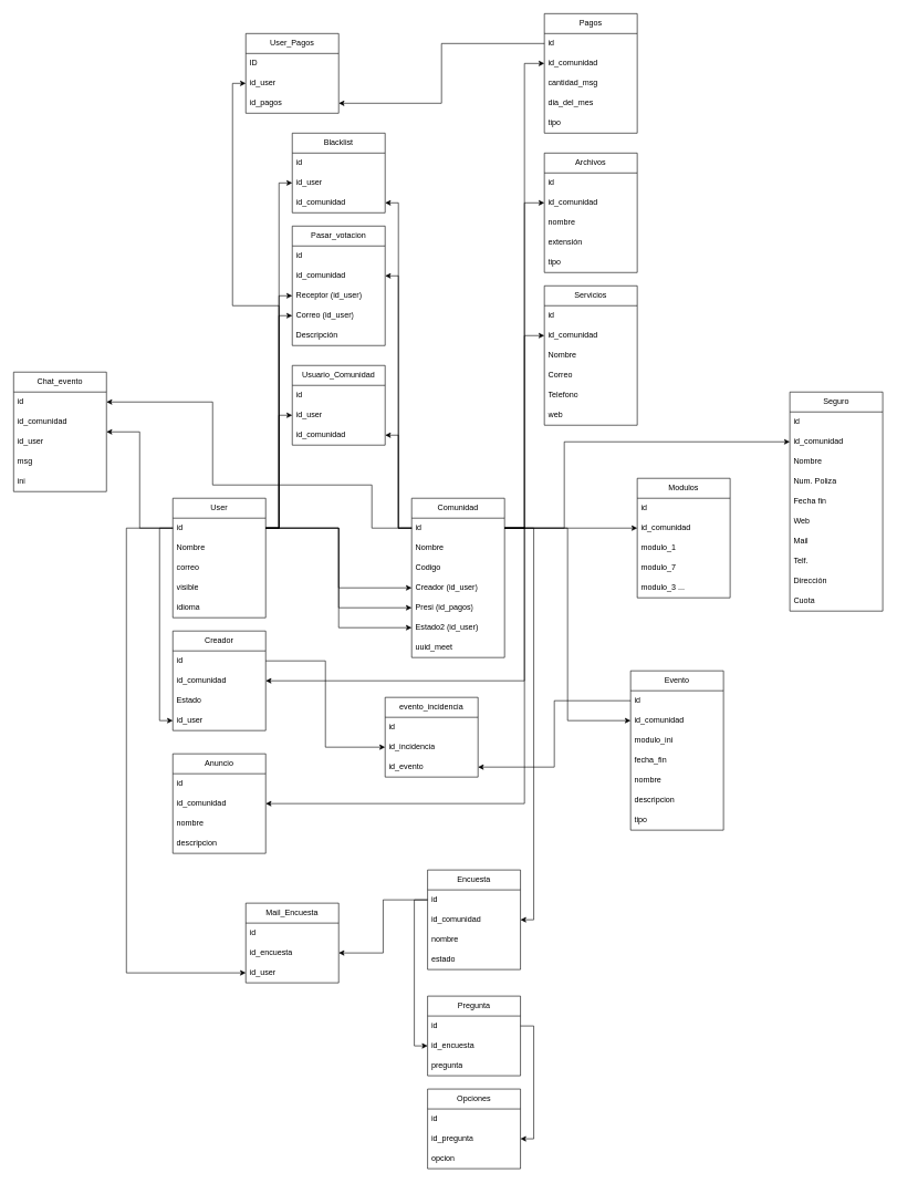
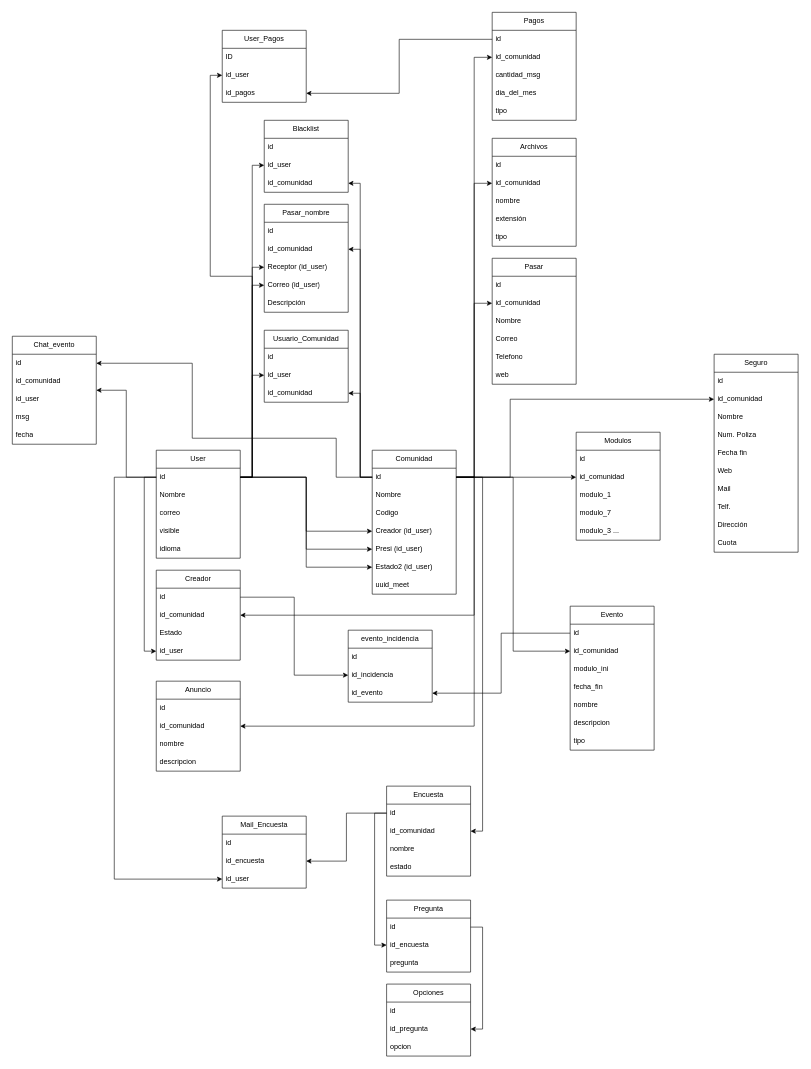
- <mxCell id="103" value="Pasar_votacion" style="swimlane;fontStyle=0;childLayout=stackLayout;horizontal=1;startSize=30;horizontalStack=0;resizeParent=1;resizeParentMax=0;resizeLast=0;collapsible=1;marginBottom=0;whiteSpace=wrap;html=1;" parent="1" vertex="1"><mxGeometry x="440" y="340" width="140" height="180" as="geometry" /></mxCell>
+ <mxCell id="103" value="Pasar_nombre" style="swimlane;fontStyle=0;childLayout=stackLayout;horizontal=1;startSize=30;horizontalStack=0;resizeParent=1;resizeParentMax=0;resizeLast=0;collapsible=1;marginBottom=0;whiteSpace=wrap;html=1;" parent="1" vertex="1"><mxGeometry x="440" y="340" width="140" height="180" as="geometry" /></mxCell>
- <mxCell id="88" value="Servicios" style="swimlane;fontStyle=0;childLayout=stackLayout;horizontal=1;startSize=30;horizontalStack=0;resizeParent=1;resizeParentMax=0;resizeLast=0;collapsible=1;marginBottom=0;whiteSpace=wrap;html=1;" parent="1" vertex="1"><mxGeometry x="820" y="430" width="140" height="210" as="geometry" /></mxCell>
+ <mxCell id="88" value="Pasar" style="swimlane;fontStyle=0;childLayout=stackLayout;horizontal=1;startSize=30;horizontalStack=0;resizeParent=1;resizeParentMax=0;resizeLast=0;collapsible=1;marginBottom=0;whiteSpace=wrap;html=1;" parent="1" vertex="1"><mxGeometry x="820" y="430" width="140" height="210" as="geometry" /></mxCell>
- <mxCell id="140" value="ini" style="text;strokeColor=none;fillColor=none;align=left;verticalAlign=middle;spacingLeft=4;spacingRight=4;overflow=hidden;points=[[0,0.5],[1,0.5]];portConstraint=eastwest;rotatable=0;whiteSpace=wrap;html=1;" parent="135" vertex="1"><mxGeometry y="150" width="140" height="30" as="geometry" /></mxCell>
+ <mxCell id="140" value="fecha" style="text;strokeColor=none;fillColor=none;align=left;verticalAlign=middle;spacingLeft=4;spacingRight=4;overflow=hidden;points=[[0,0.5],[1,0.5]];portConstraint=eastwest;rotatable=0;whiteSpace=wrap;html=1;" parent="135" vertex="1"><mxGeometry y="150" width="140" height="30" as="geometry" /></mxCell>
- <mxCell id="13" value="Presi (id_pagos)" style="text;strokeColor=none;fillColor=none;align=left;verticalAlign=middle;spacingLeft=4;spacingRight=4;overflow=hidden;points=[[0,0.5],[1,0.5]];portConstraint=eastwest;rotatable=0;whiteSpace=wrap;html=1;" parent="8" vertex="1"><mxGeometry y="150" width="140" height="30" as="geometry" /></mxCell>
+ <mxCell id="13" value="Presi (id_user)" style="text;strokeColor=none;fillColor=none;align=left;verticalAlign=middle;spacingLeft=4;spacingRight=4;overflow=hidden;points=[[0,0.5],[1,0.5]];portConstraint=eastwest;rotatable=0;whiteSpace=wrap;html=1;" parent="8" vertex="1"><mxGeometry y="150" width="140" height="30" as="geometry" /></mxCell>
